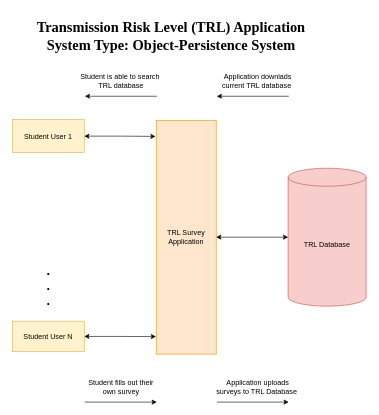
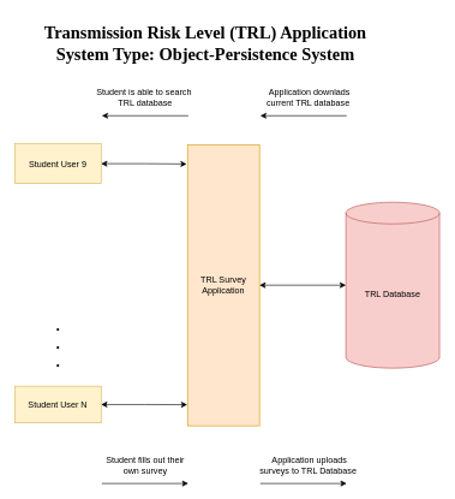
- <mxCell id="7" value="Student User 1" style="rounded=0;whiteSpace=wrap;html=1;fillColor=#fff2cc;strokeColor=#d6b656;" vertex="1" parent="1"><mxGeometry x="20" y="199" width="120" height="55" as="geometry" /></mxCell>
+ <mxCell id="7" value="Student User 9" style="rounded=0;whiteSpace=wrap;html=1;fillColor=#fff2cc;strokeColor=#d6b656;" vertex="1" parent="1"><mxGeometry x="20" y="199" width="120" height="55" as="geometry" /></mxCell>
